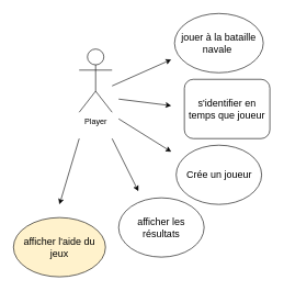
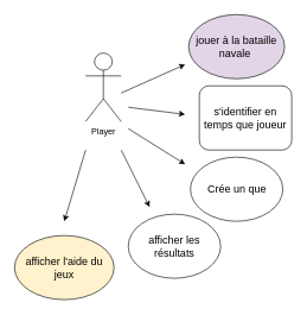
- <mxCell id="3" value="jouer à la bataille navale&amp;nbsp;" style="ellipse;whiteSpace=wrap;html=1;fontSize=15;" parent="1" vertex="1"><mxGeometry x="265" y="20" width="135" height="90" as="geometry" /></mxCell>
+ <mxCell id="3" value="jouer à la bataille navale&amp;nbsp;" style="ellipse;whiteSpace=wrap;html=1;fontSize=15;fillColor=#e1d5e7;" parent="1" vertex="1"><mxGeometry x="265" y="20" width="135" height="90" as="geometry" /></mxCell>
- <mxCell id="5" value="Crée un joueur" style="ellipse;whiteSpace=wrap;html=1;fontSize=15;" parent="1" vertex="1"><mxGeometry x="267.5" y="220" width="130" height="90" as="geometry" /></mxCell>
+ <mxCell id="5" value="Crée un que" style="ellipse;whiteSpace=wrap;html=1;fontSize=15;" parent="1" vertex="1"><mxGeometry x="267.5" y="220" width="130" height="90" as="geometry" /></mxCell>
